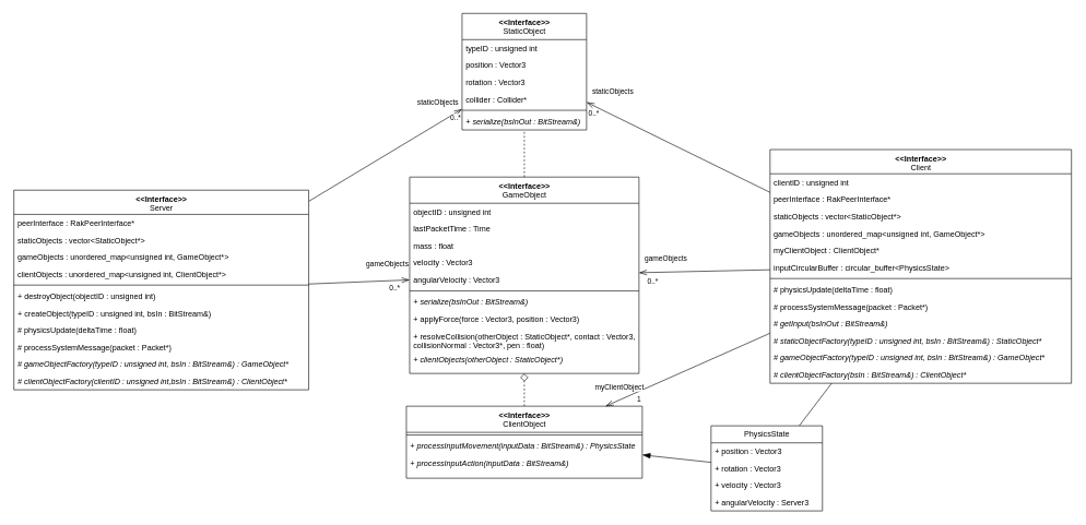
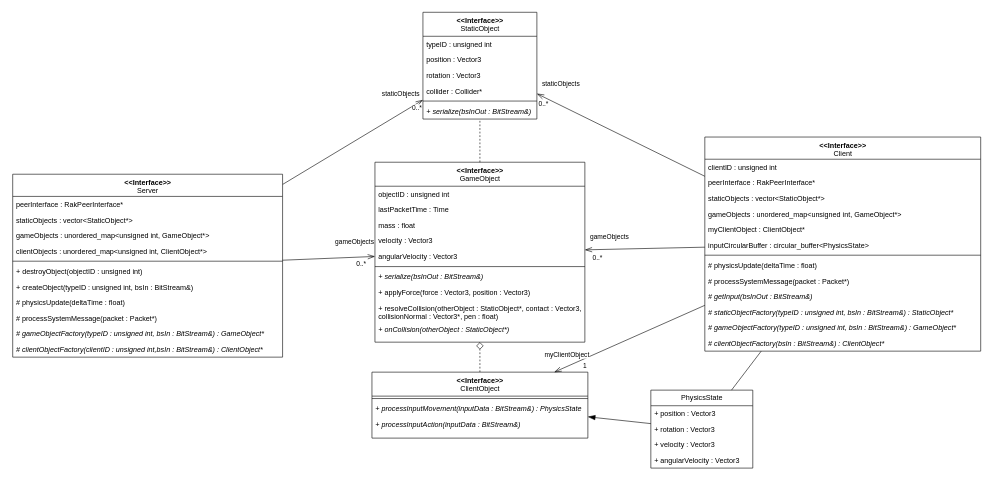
- <mxCell id="19" value="+ clientObjects(otherObject : StaticObject*)" style="text;align=left;verticalAlign=top;spacingLeft=4;spacingRight=4;overflow=hidden;rotatable=0;points=[[0,0.5],[1,0.5]];portConstraint=eastwest;fontStyle=2" vertex="1" parent="9"><mxGeometry y="266" width="350" height="26" as="geometry" /></mxCell>
+ <mxCell id="19" value="+ onCollision(otherObject : StaticObject*)" style="text;align=left;verticalAlign=top;spacingLeft=4;spacingRight=4;overflow=hidden;rotatable=0;points=[[0,0.5],[1,0.5]];portConstraint=eastwest;fontStyle=2" vertex="1" parent="9"><mxGeometry y="266" width="350" height="26" as="geometry" /></mxCell>
- <mxCell id="32" value="+ angularVelocity : Server3" style="text;strokeColor=none;fillColor=none;align=left;verticalAlign=top;spacingLeft=4;spacingRight=4;overflow=hidden;rotatable=0;points=[[0,0.5],[1,0.5]];portConstraint=eastwest;" vertex="1" parent="28"><mxGeometry y="104" width="170" height="26" as="geometry" /></mxCell>
+ <mxCell id="32" value="+ angularVelocity : Vector3" style="text;strokeColor=none;fillColor=none;align=left;verticalAlign=top;spacingLeft=4;spacingRight=4;overflow=hidden;rotatable=0;points=[[0,0.5],[1,0.5]];portConstraint=eastwest;" vertex="1" parent="28"><mxGeometry y="104" width="170" height="26" as="geometry" /></mxCell>
